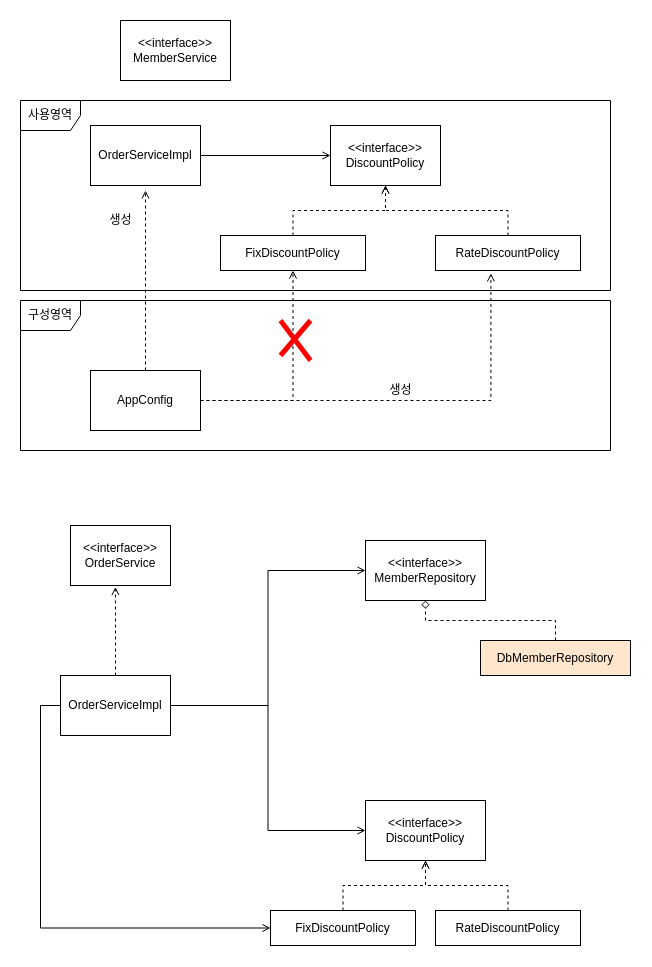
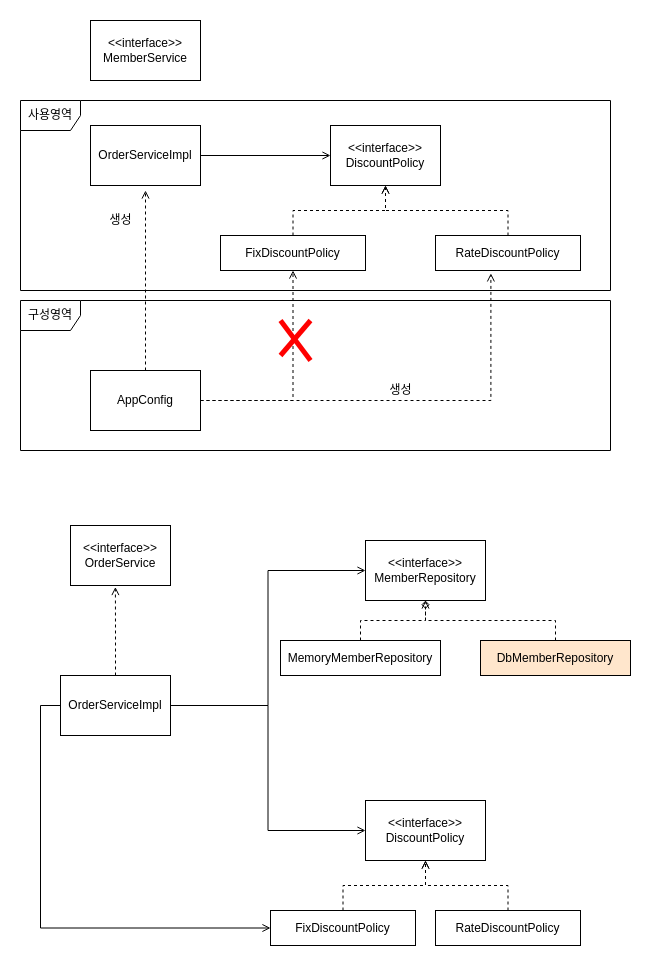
- <mxCell id="21" value="&amp;lt;&amp;lt;interface&amp;gt;&amp;gt;&lt;br&gt;MemberService" style="whiteSpace=wrap;html=1;" vertex="1" parent="1"><mxGeometry x="120" y="20" width="110" height="60" as="geometry" /></mxCell>
+ <mxCell id="21" value="&amp;lt;&amp;lt;interface&amp;gt;&amp;gt;&lt;br&gt;MemberService" style="whiteSpace=wrap;html=1;" vertex="1" parent="1"><mxGeometry x="90" y="20" width="110" height="60" as="geometry" /></mxCell>
+ <mxCell id="9" style="edgeStyle=orthogonalEdgeStyle;rounded=0;orthogonalLoop=1;jettySize=auto;html=1;startArrow=none;startFill=0;endArrow=open;endFill=0;strokeWidth=1;dashed=1;" edge="1" parent="1" source="10" target="7"><mxGeometry relative="1" as="geometry" /></mxCell>
+ <mxCell id="10" value="MemoryMemberRepository" style="whiteSpace=wrap;html=1;" vertex="1" parent="1"><mxGeometry x="280" y="640" width="160" height="35" as="geometry" /></mxCell>
